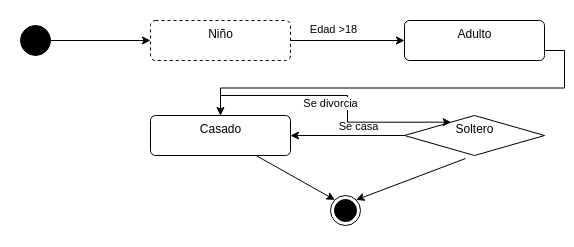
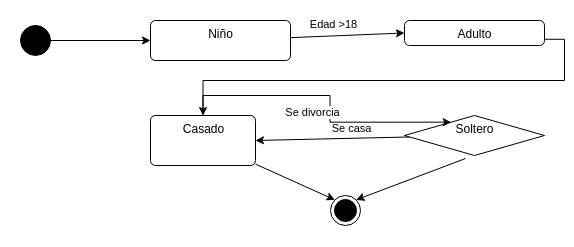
- <mxCell id="7" value="Niño" style="html=1;align=center;verticalAlign=top;rounded=1;absoluteArcSize=1;arcSize=10;dashed=1;" vertex="1" parent="1"><mxGeometry x="150" y="20" width="140" height="40" as="geometry" /></mxCell>
+ <mxCell id="7" value="Niño" style="html=1;align=center;verticalAlign=top;rounded=1;absoluteArcSize=1;arcSize=10;dashed=0;" vertex="1" parent="1"><mxGeometry x="150" y="20" width="140" height="40" as="geometry" /></mxCell>
- <mxCell id="9" value="Adulto" style="html=1;align=center;verticalAlign=top;rounded=1;absoluteArcSize=1;arcSize=10;dashed=0;" vertex="1" parent="1"><mxGeometry x="404" y="20" width="140" height="40" as="geometry" /></mxCell>
+ <mxCell id="9" value="Adulto" style="html=1;align=center;verticalAlign=top;rounded=1;absoluteArcSize=1;arcSize=10;dashed=0;" vertex="1" parent="1"><mxGeometry x="404" y="20" width="140" height="25" as="geometry" /></mxCell>
- <mxCell id="17" value="Casado" style="html=1;align=center;verticalAlign=top;rounded=1;absoluteArcSize=1;arcSize=10;dashed=0;" vertex="1" parent="1"><mxGeometry x="150" y="115" width="140" height="40" as="geometry" /></mxCell>
+ <mxCell id="17" value="Casado" style="html=1;align=center;verticalAlign=top;rounded=1;absoluteArcSize=1;arcSize=10;dashed=0;" vertex="1" parent="1"><mxGeometry x="150" y="115" width="105" height="50" as="geometry" /></mxCell>
